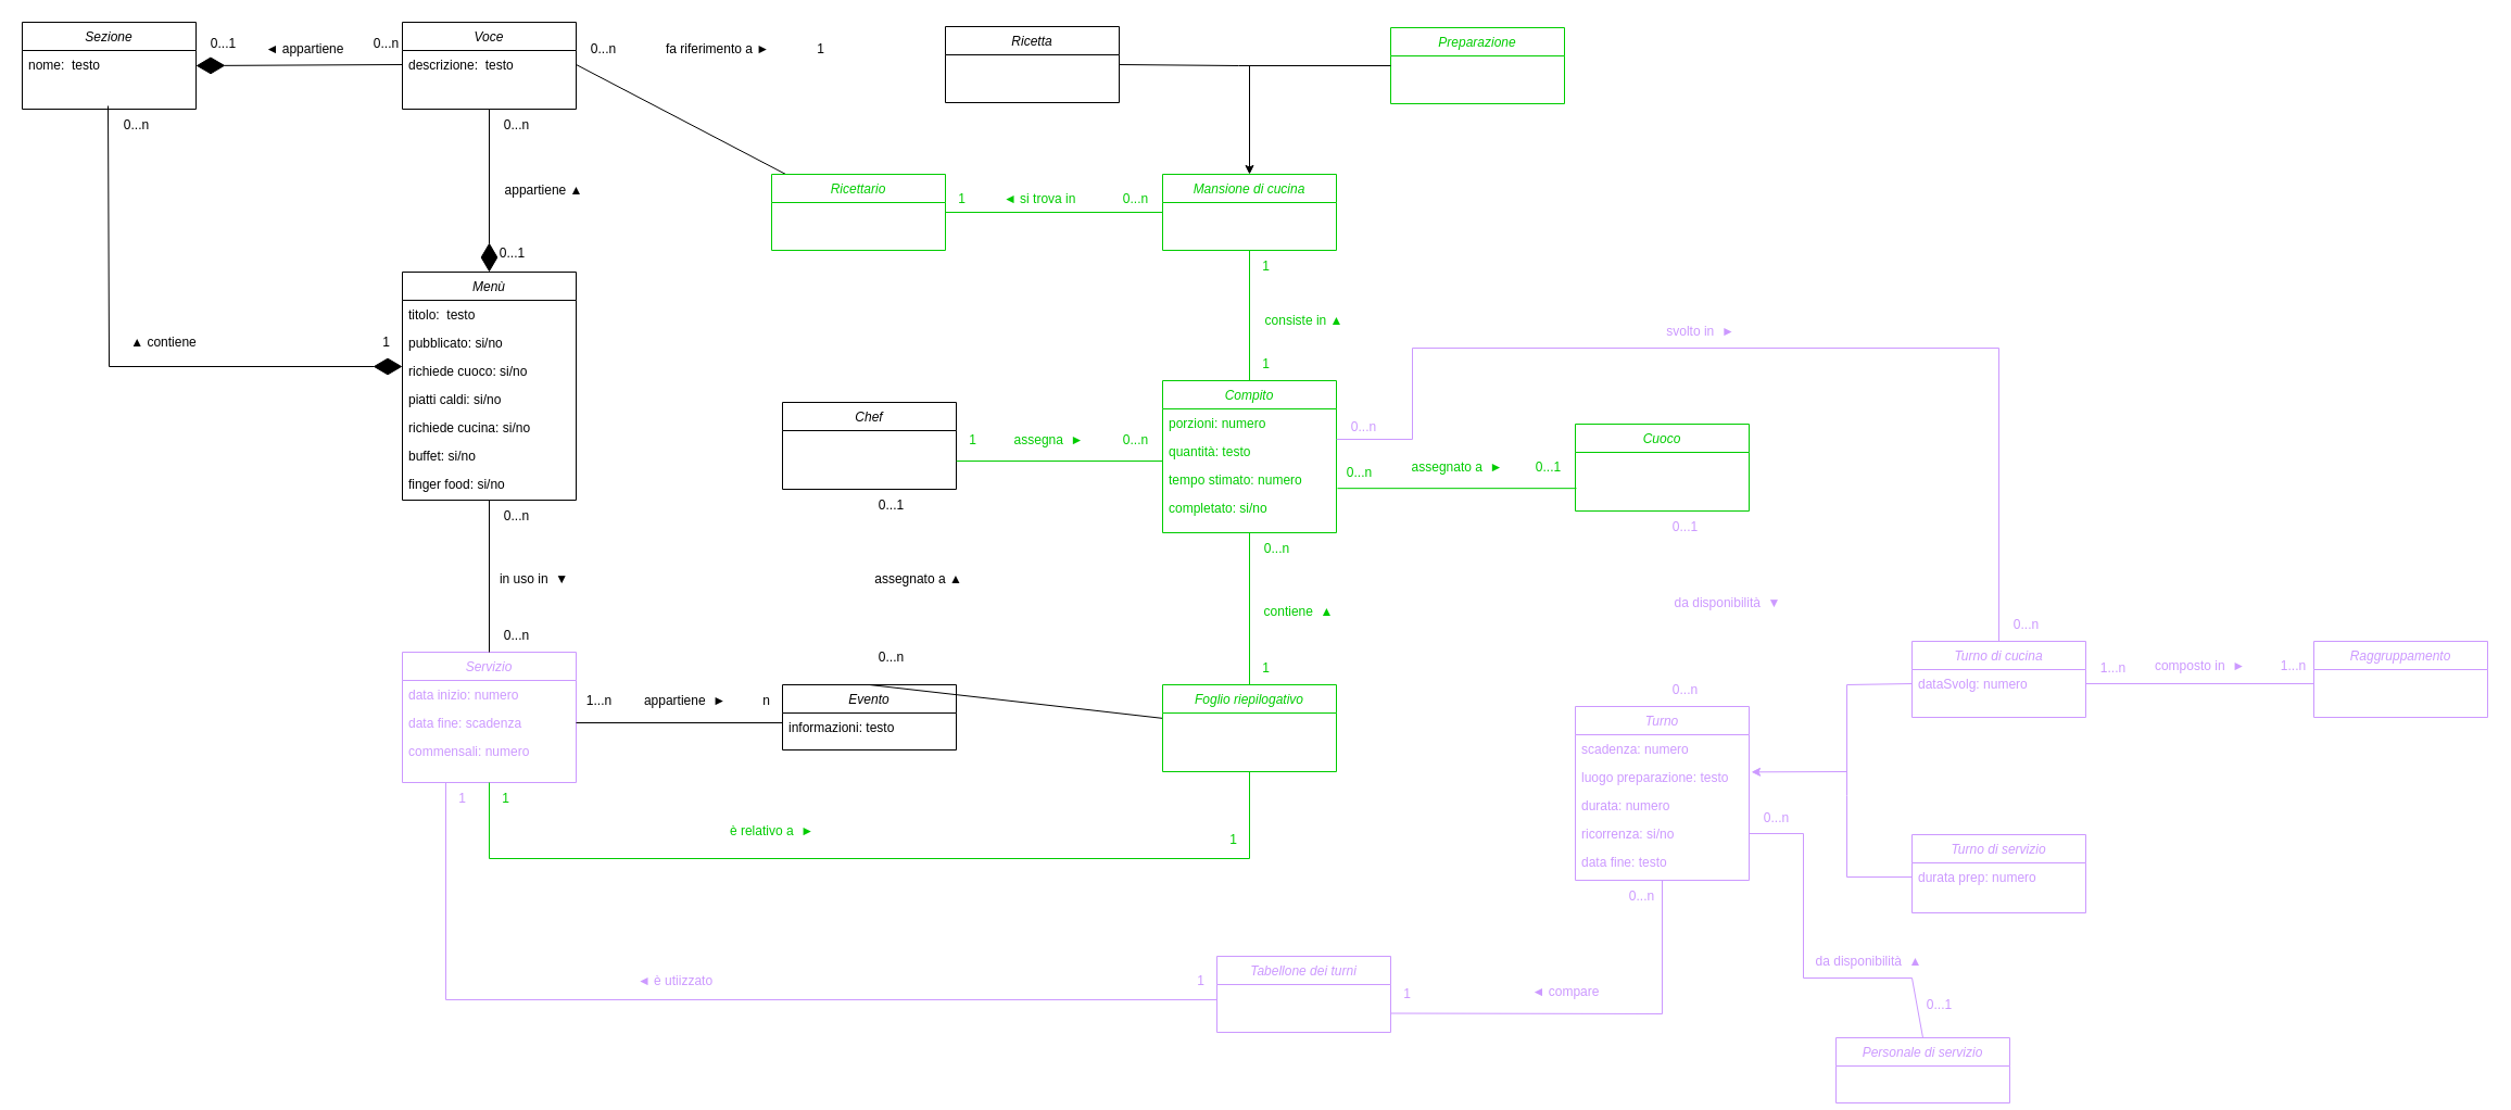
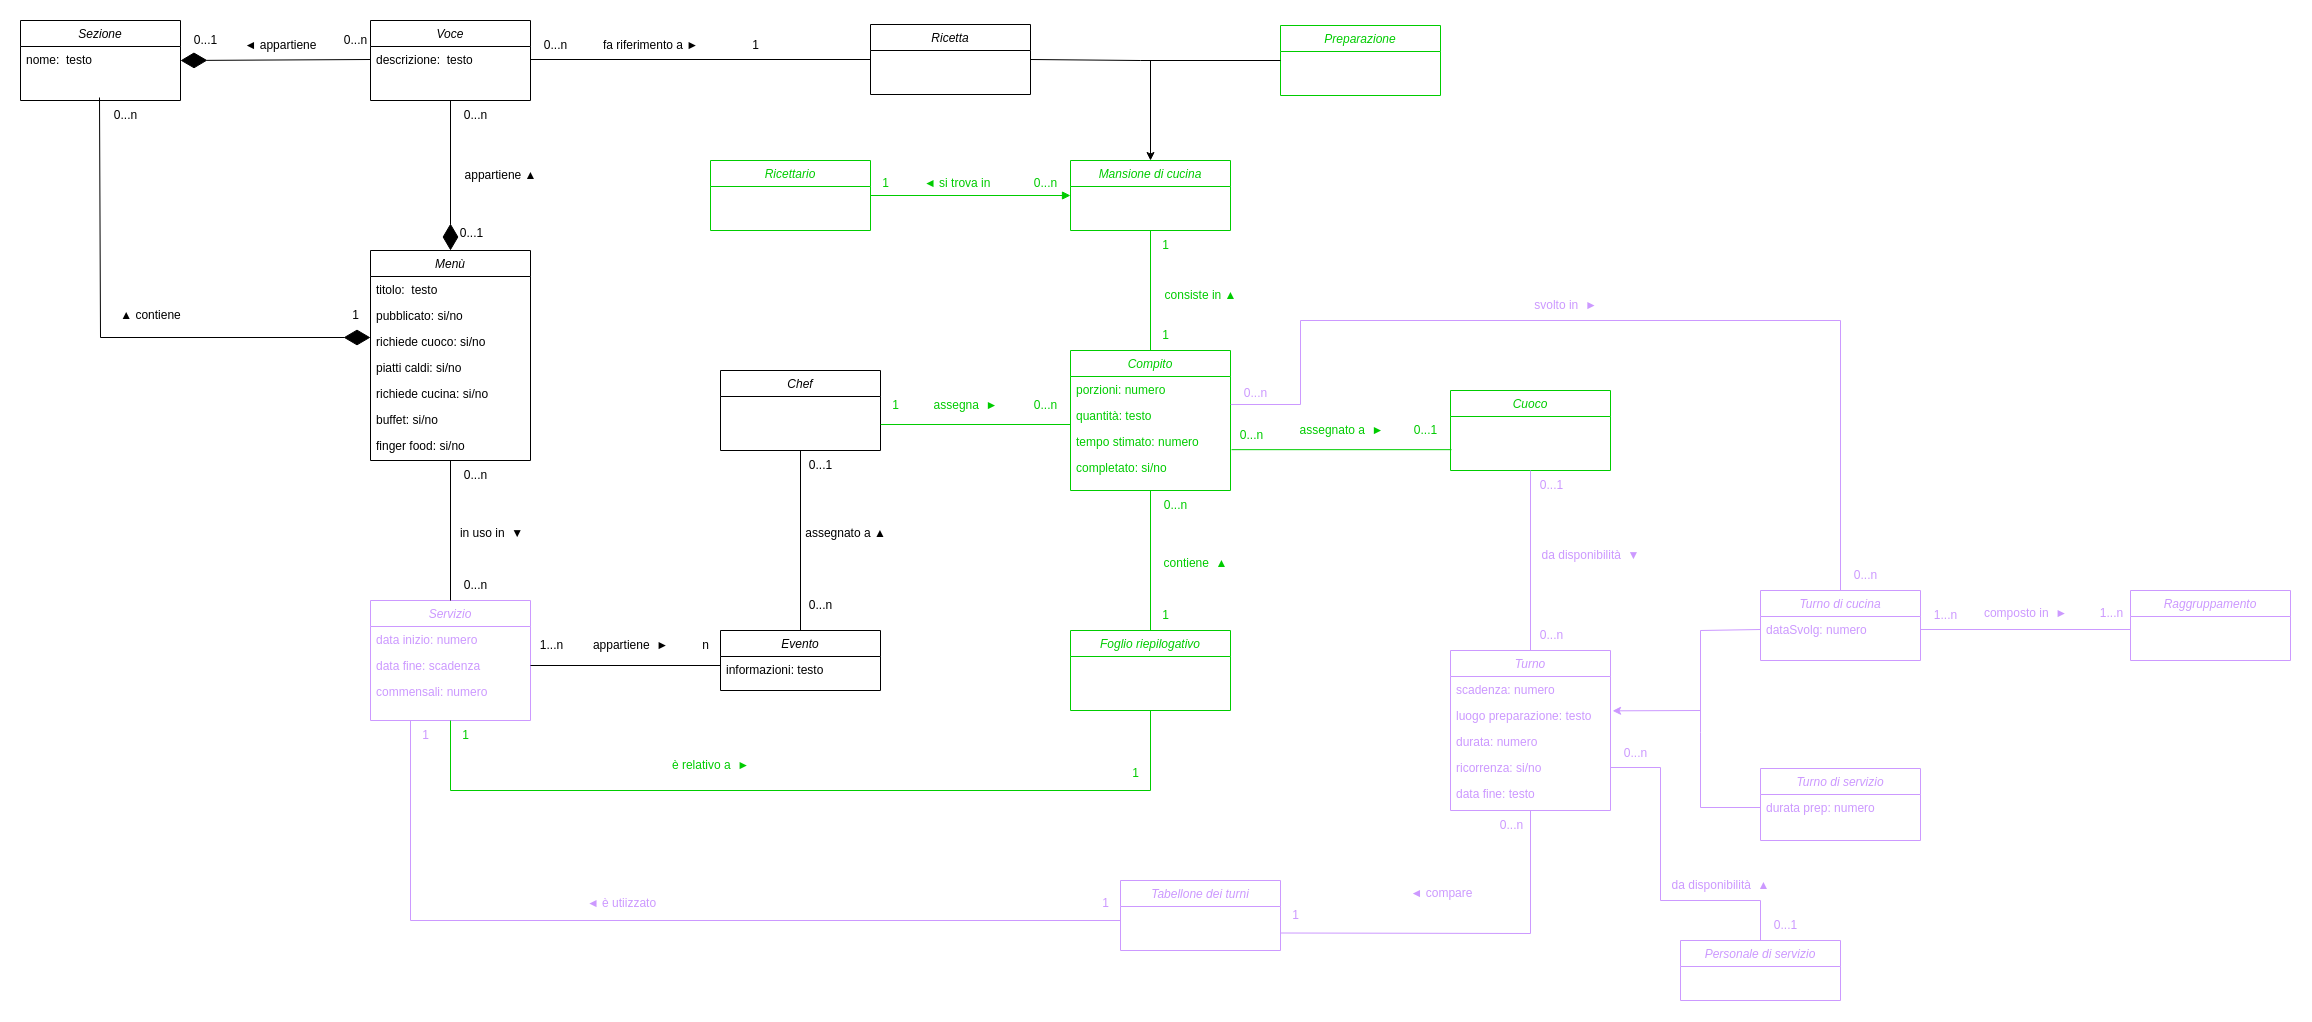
- <mxCell id="27" value="fa riferimento a ►" style="text;html=1;align=center;verticalAlign=middle;resizable=0;points=[];autosize=1;strokeColor=none;fillColor=none;" vertex="1" parent="1"><mxGeometry x="600" y="30" width="120" height="30" as="geometry" /></mxCell>
+ <mxCell id="27" value="fa riferimento a ►" style="text;html=1;align=center;verticalAlign=middle;resizable=0;points=[];autosize=1;strokeColor=none;fillColor=none;" vertex="1" parent="1"><mxGeometry x="590" y="30" width="120" height="30" as="geometry" /></mxCell>
- <mxCell id="24" value="" style="endArrow=none;html=1;rounded=0;exitX=1;exitY=0.5;exitDx=0;exitDy=0;" edge="1" parent="1" source="11" target="47"><mxGeometry width="50" height="50" relative="1" as="geometry"><mxPoint x="580" y="100" as="sourcePoint" /><mxPoint x="630" y="50" as="targetPoint" /></mxGeometry></mxCell>
+ <mxCell id="24" value="" style="endArrow=none;html=1;rounded=0;entryX=0;entryY=0.5;entryDx=0;entryDy=0;exitX=1;exitY=0.5;exitDx=0;exitDy=0;" edge="1" parent="1" source="11" target="17"><mxGeometry width="50" height="50" relative="1" as="geometry"><mxPoint x="580" y="100" as="sourcePoint" /><mxPoint x="630" y="50" as="targetPoint" /></mxGeometry></mxCell>
- <mxCell id="49" value="" style="endArrow=none;html=1;rounded=0;entryX=0;entryY=0.5;entryDx=0;entryDy=0;exitX=1;exitY=0.5;exitDx=0;exitDy=0;strokeColor=#00CC00;" edge="1" parent="1" source="47" target="30"><mxGeometry width="50" height="50" relative="1" as="geometry"><mxPoint x="930" y="270" as="sourcePoint" /><mxPoint x="980" y="220" as="targetPoint" /></mxGeometry></mxCell>
+ <mxCell id="49" value="" style="endArrow=block;html=1;rounded=0;entryX=0;entryY=0.5;entryDx=0;entryDy=0;exitX=1;exitY=0.5;exitDx=0;exitDy=0;strokeColor=#00CC00;" edge="1" parent="1" source="47" target="30"><mxGeometry width="50" height="50" relative="1" as="geometry"><mxPoint x="930" y="270" as="sourcePoint" /><mxPoint x="980" y="220" as="targetPoint" /></mxGeometry></mxCell>
+ <mxCell id="83" value="" style="endArrow=none;html=1;rounded=0;entryX=0.5;entryY=1;entryDx=0;entryDy=0;exitX=0.5;exitY=0;exitDx=0;exitDy=0;strokeColor=#CC99FF;" edge="1" parent="1" source="69" target="78"><mxGeometry width="50" height="50" relative="1" as="geometry"><mxPoint x="1530" y="580" as="sourcePoint" /><mxPoint x="1580" y="530" as="targetPoint" /></mxGeometry></mxCell>
- <mxCell id="54" value="" style="endArrow=none;html=1;rounded=0;exitX=0.5;exitY=0;exitDx=0;exitDy=0;" edge="1" parent="1" source="44" target="87"><mxGeometry width="50" height="50" relative="1" as="geometry"><mxPoint x="750" y="550" as="sourcePoint" /><mxPoint x="800" y="500" as="targetPoint" /></mxGeometry></mxCell>
+ <mxCell id="54" value="" style="endArrow=none;html=1;rounded=0;entryX=0.5;entryY=1;entryDx=0;entryDy=0;exitX=0.5;exitY=0;exitDx=0;exitDy=0;" edge="1" parent="1" source="44" target="46"><mxGeometry width="50" height="50" relative="1" as="geometry"><mxPoint x="750" y="550" as="sourcePoint" /><mxPoint x="800" y="500" as="targetPoint" /></mxGeometry></mxCell>
- <mxCell id="99" value="◄ compare" style="text;html=1;align=center;verticalAlign=middle;resizable=0;points=[];autosize=1;strokeColor=none;fillColor=none;fontColor=#CC99FF;" vertex="1" parent="1"><mxGeometry x="1396" y="898" width="90" height="30" as="geometry" /></mxCell>
+ <mxCell id="99" value="◄ compare" style="text;html=1;align=center;verticalAlign=middle;resizable=0;points=[];autosize=1;strokeColor=none;fillColor=none;fontColor=#CC99FF;" vertex="1" parent="1"><mxGeometry x="1396" y="878" width="90" height="30" as="geometry" /></mxCell>
- <mxCell id="121" value="Personale di servizio" style="swimlane;fontStyle=2;align=center;verticalAlign=top;childLayout=stackLayout;horizontal=1;startSize=26;horizontalStack=0;resizeParent=1;resizeLast=0;collapsible=1;marginBottom=0;rounded=0;shadow=0;strokeWidth=1;fontColor=#CC99FF;strokeColor=#CC99FF;" vertex="1" parent="1"><mxGeometry x="1690" y="955" width="160" height="60" as="geometry"><mxRectangle x="230" y="140" width="160" height="26" as="alternateBounds" /></mxGeometry></mxCell>
+ <mxCell id="121" value="Personale di servizio" style="swimlane;fontStyle=2;align=center;verticalAlign=top;childLayout=stackLayout;horizontal=1;startSize=26;horizontalStack=0;resizeParent=1;resizeLast=0;collapsible=1;marginBottom=0;rounded=0;shadow=0;strokeWidth=1;fontColor=#CC99FF;strokeColor=#CC99FF;" vertex="1" parent="1"><mxGeometry x="1680" y="940" width="160" height="60" as="geometry"><mxRectangle x="230" y="140" width="160" height="26" as="alternateBounds" /></mxGeometry></mxCell>
